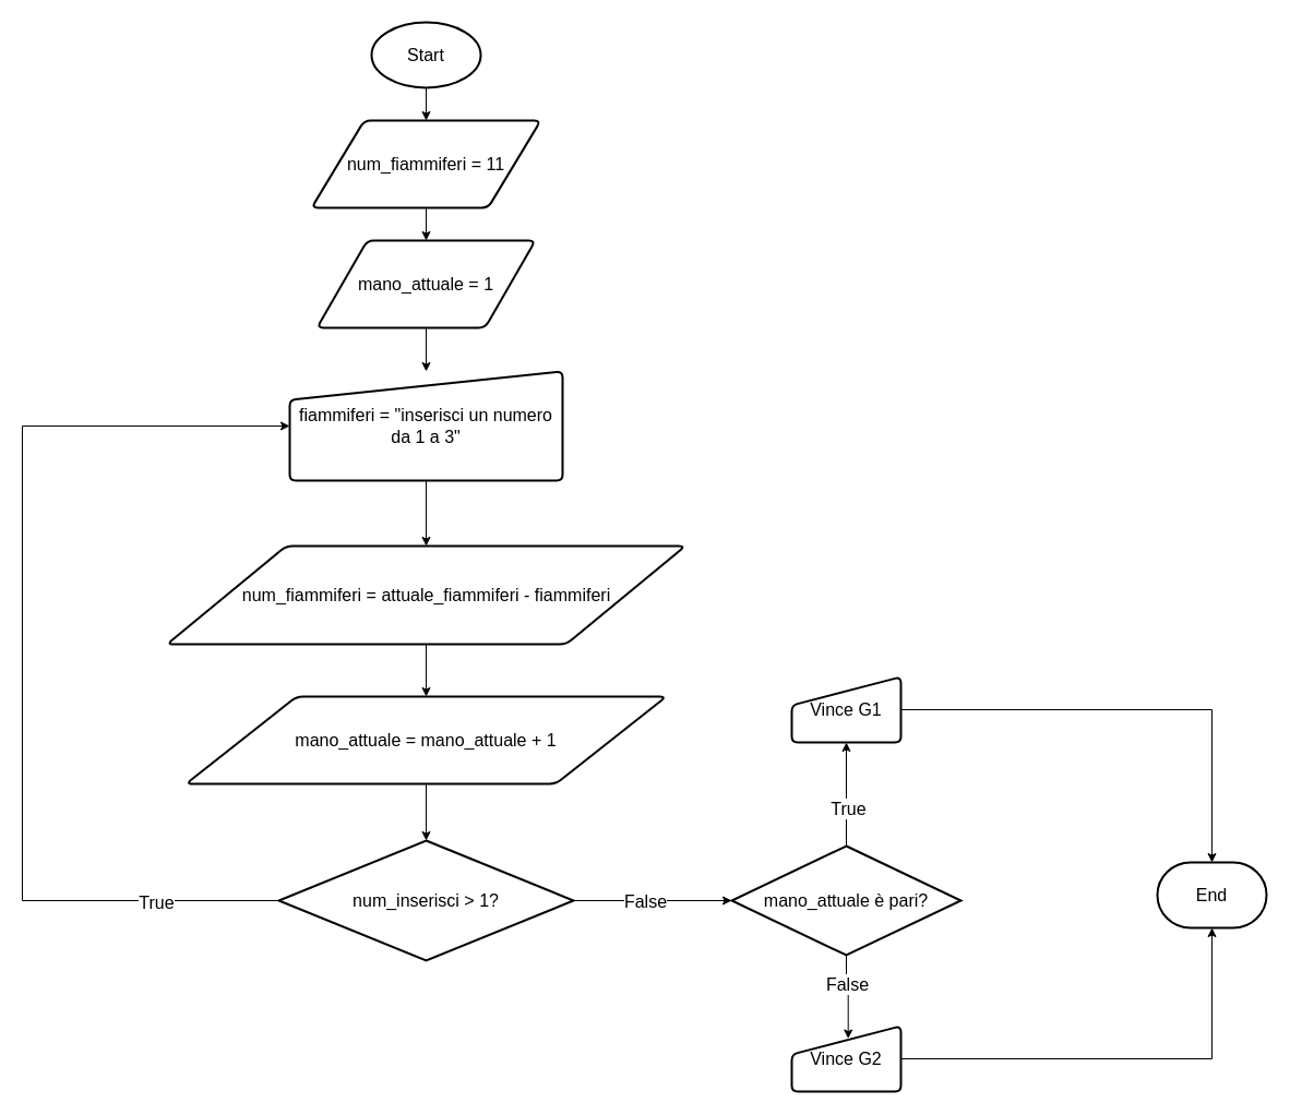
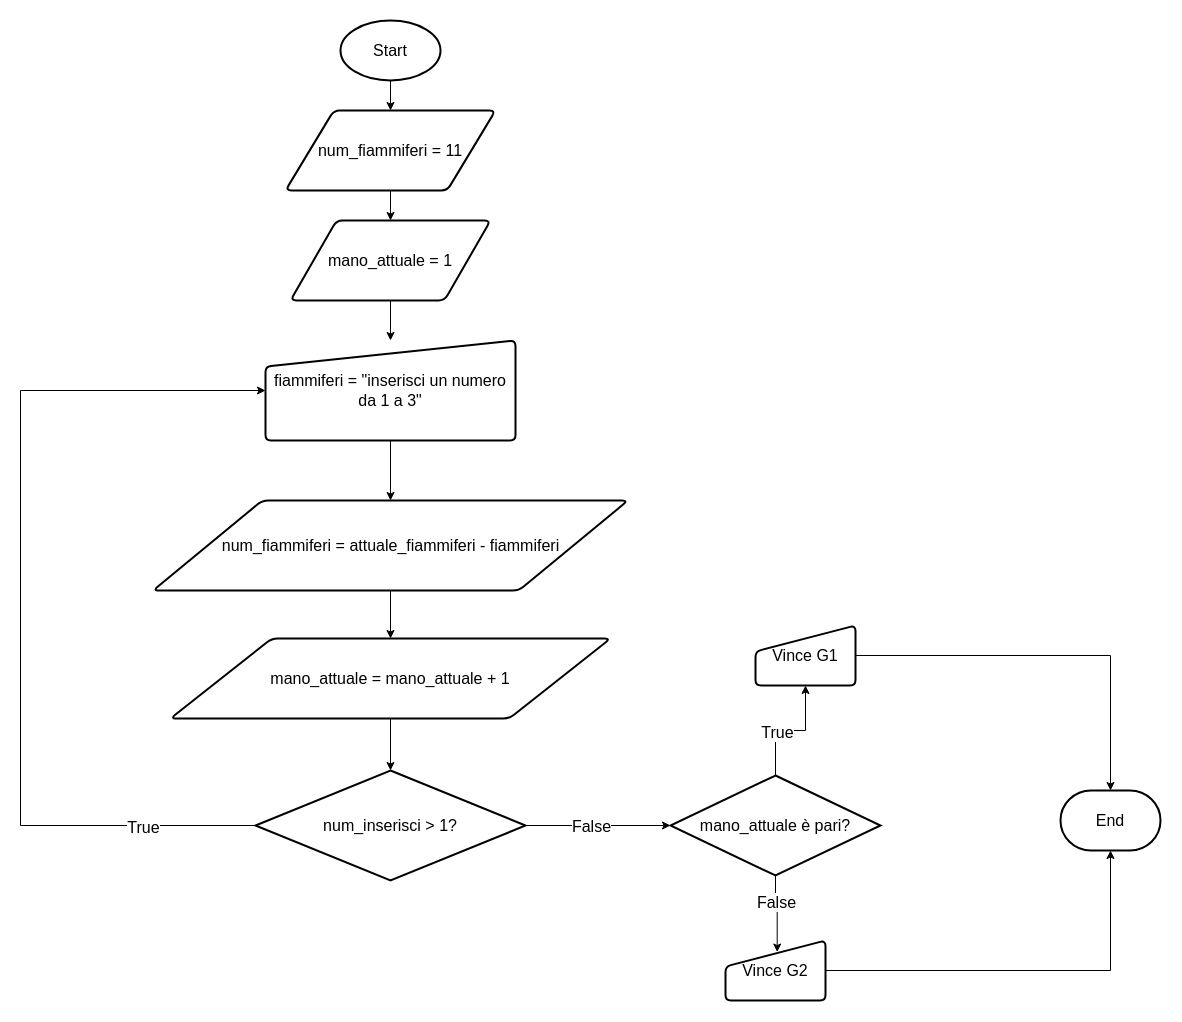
- <mxCell id="24" value="&lt;font style=&quot;font-size: 16px;&quot;&gt;Vince G1&lt;/font&gt;" style="html=1;strokeWidth=2;shape=manualInput;whiteSpace=wrap;rounded=1;size=26;arcSize=11;" vertex="1" parent="1"><mxGeometry x="725" y="620" width="100" height="60" as="geometry" /></mxCell>
+ <mxCell id="24" value="&lt;font style=&quot;font-size: 16px;&quot;&gt;Vince G1&lt;/font&gt;" style="html=1;strokeWidth=2;shape=manualInput;whiteSpace=wrap;rounded=1;size=26;arcSize=11;" vertex="1" parent="1"><mxGeometry x="755" y="625" width="100" height="60" as="geometry" /></mxCell>
